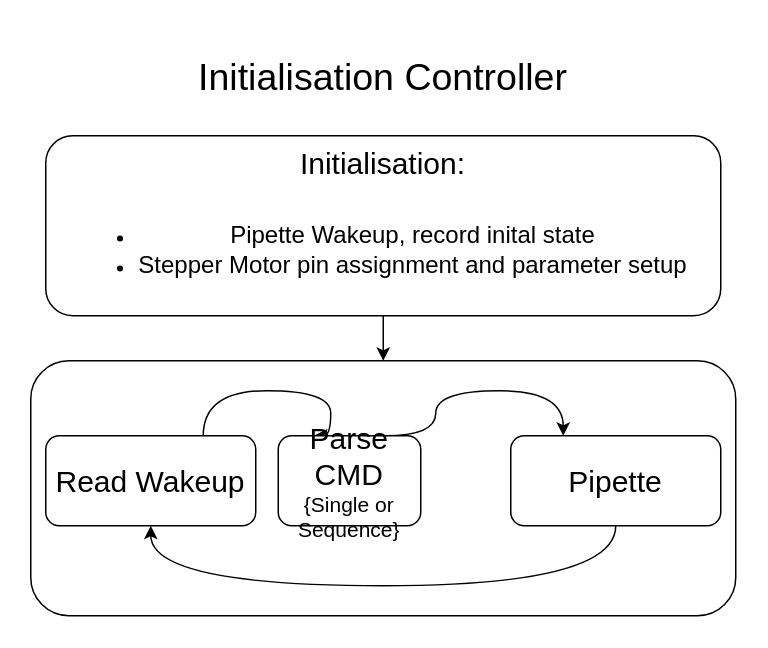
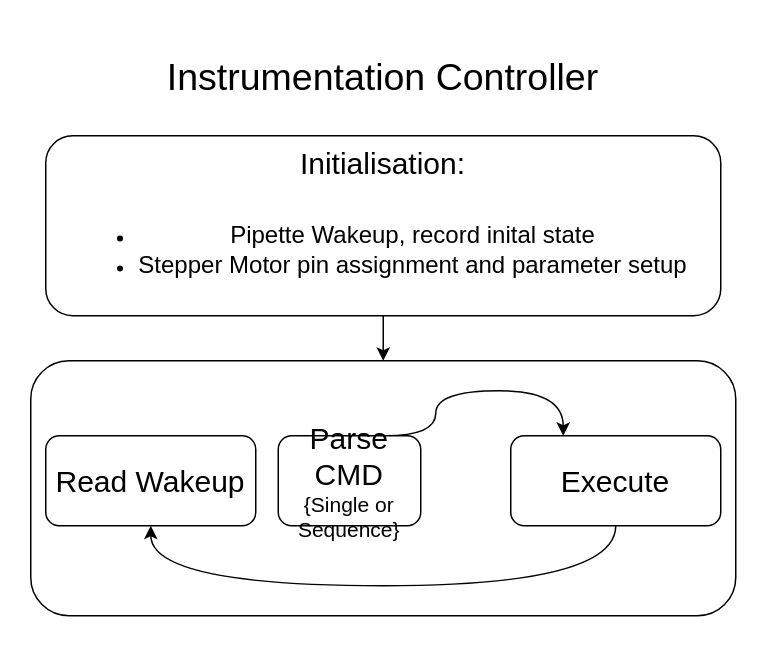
- <mxCell id="11" value="&lt;font style=&quot;font-size: 25px&quot;&gt;Initialisation Controller&lt;/font&gt;" style="text;html=1;strokeColor=none;fillColor=none;align=center;verticalAlign=middle;whiteSpace=wrap;rounded=0;fontSize=20;" vertex="1" parent="1"><mxGeometry x="95" y="20" width="320" height="60" as="geometry" /></mxCell>
+ <mxCell id="11" value="&lt;font style=&quot;font-size: 25px&quot;&gt;Instrumentation Controller&lt;/font&gt;" style="text;html=1;strokeColor=none;fillColor=none;align=center;verticalAlign=middle;whiteSpace=wrap;rounded=0;fontSize=20;" vertex="1" parent="1"><mxGeometry x="95" y="20" width="320" height="60" as="geometry" /></mxCell>
- <mxCell id="5" style="edgeStyle=orthogonalEdgeStyle;curved=1;rounded=0;orthogonalLoop=1;jettySize=auto;html=1;exitX=0.75;exitY=0;exitDx=0;exitDy=0;entryX=0.25;entryY=0;entryDx=0;entryDy=0;fontSize=20;" edge="1" parent="1" source="6" target="10"><mxGeometry relative="1" as="geometry"><Array as="points"><mxPoint x="135" y="260" /><mxPoint x="220" y="260" /></Array></mxGeometry></mxCell>
- <mxCell id="8" value="Pipette" style="rounded=1;whiteSpace=wrap;html=1;fontSize=20;" vertex="1" parent="1"><mxGeometry x="340" y="290" width="140" height="60" as="geometry" /></mxCell>
+ <mxCell id="8" value="Execute" style="rounded=1;whiteSpace=wrap;html=1;fontSize=20;" vertex="1" parent="1"><mxGeometry x="340" y="290" width="140" height="60" as="geometry" /></mxCell>
